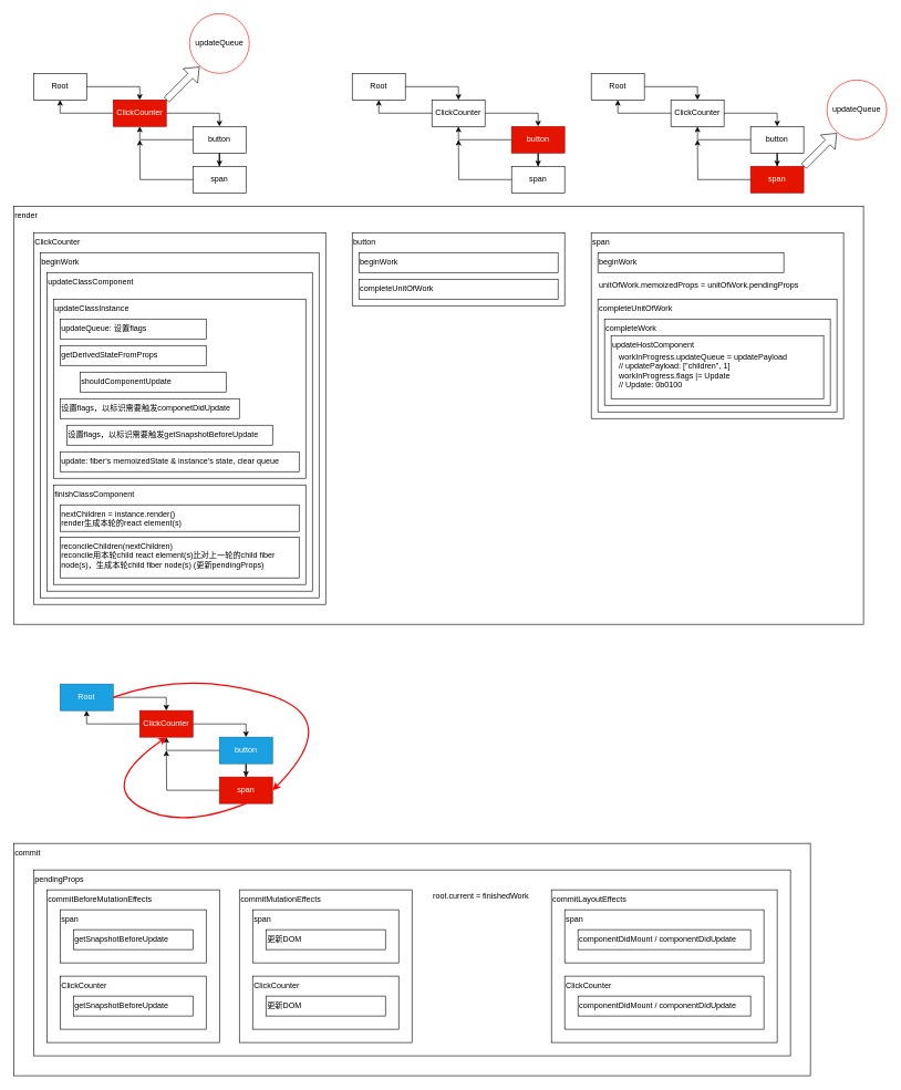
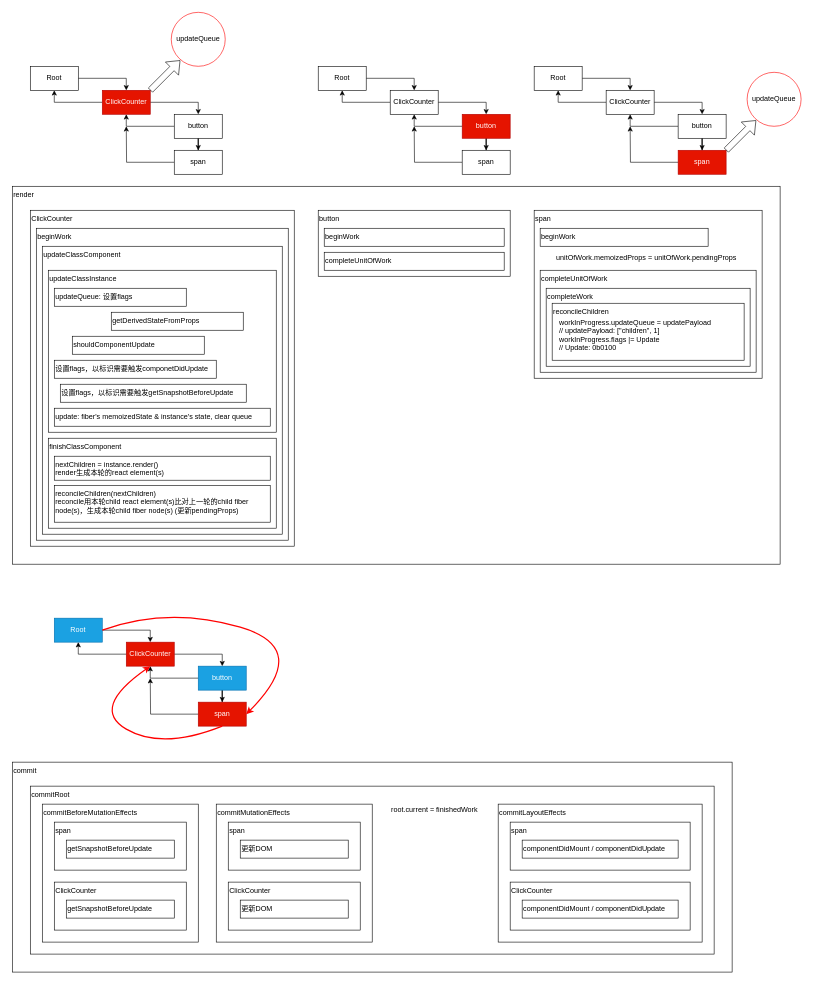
- <mxCell id="54" value="unitOfWork.memoizedProps = unitOfWork.pendingProps" style="text;html=1;strokeColor=none;fillColor=none;align=left;verticalAlign=middle;whiteSpace=wrap;rounded=0;fontColor=#000000;" vertex="1" parent="1"><mxGeometry x="900" y="420" width="310" height="20" as="geometry" /></mxCell>
+ <mxCell id="54" value="unitOfWork.memoizedProps = unitOfWork.pendingProps" style="text;html=1;strokeColor=none;fillColor=none;align=left;verticalAlign=middle;whiteSpace=wrap;rounded=0;fontColor=#000000;" vertex="1" parent="1"><mxGeometry x="925" y="420" width="310" height="20" as="geometry" /></mxCell>
- <mxCell id="56" value="updateHostComponent" style="rounded=0;whiteSpace=wrap;html=1;fontColor=#000000;strokeColor=#000000;fillColor=#FFFFFF;align=left;verticalAlign=top;" vertex="1" parent="1"><mxGeometry x="920" y="505" width="320" height="95" as="geometry" /></mxCell>
+ <mxCell id="56" value="reconcileChildren" style="rounded=0;whiteSpace=wrap;html=1;fontColor=#000000;strokeColor=#000000;fillColor=#FFFFFF;align=left;verticalAlign=top;" vertex="1" parent="1"><mxGeometry x="920" y="505" width="320" height="95" as="geometry" /></mxCell>
- <mxCell id="20" value="getDerivedStateFromProps" style="rounded=0;whiteSpace=wrap;html=1;strokeColor=#000000;align=left;verticalAlign=middle;" vertex="1" parent="1"><mxGeometry x="90" y="520" width="220" height="30" as="geometry" /></mxCell>
+ <mxCell id="20" value="getDerivedStateFromProps" style="rounded=0;whiteSpace=wrap;html=1;strokeColor=#000000;align=left;verticalAlign=middle;" vertex="1" parent="1"><mxGeometry x="185" y="520" width="220" height="30" as="geometry" /></mxCell>
- <mxCell id="73" value="pendingProps" style="rounded=0;whiteSpace=wrap;html=1;align=left;verticalAlign=top;" vertex="1" parent="1"><mxGeometry x="50" y="1310" width="1140" height="280" as="geometry" /></mxCell>
+ <mxCell id="73" value="commitRoot" style="rounded=0;whiteSpace=wrap;html=1;align=left;verticalAlign=top;" vertex="1" parent="1"><mxGeometry x="50" y="1310" width="1140" height="280" as="geometry" /></mxCell>
